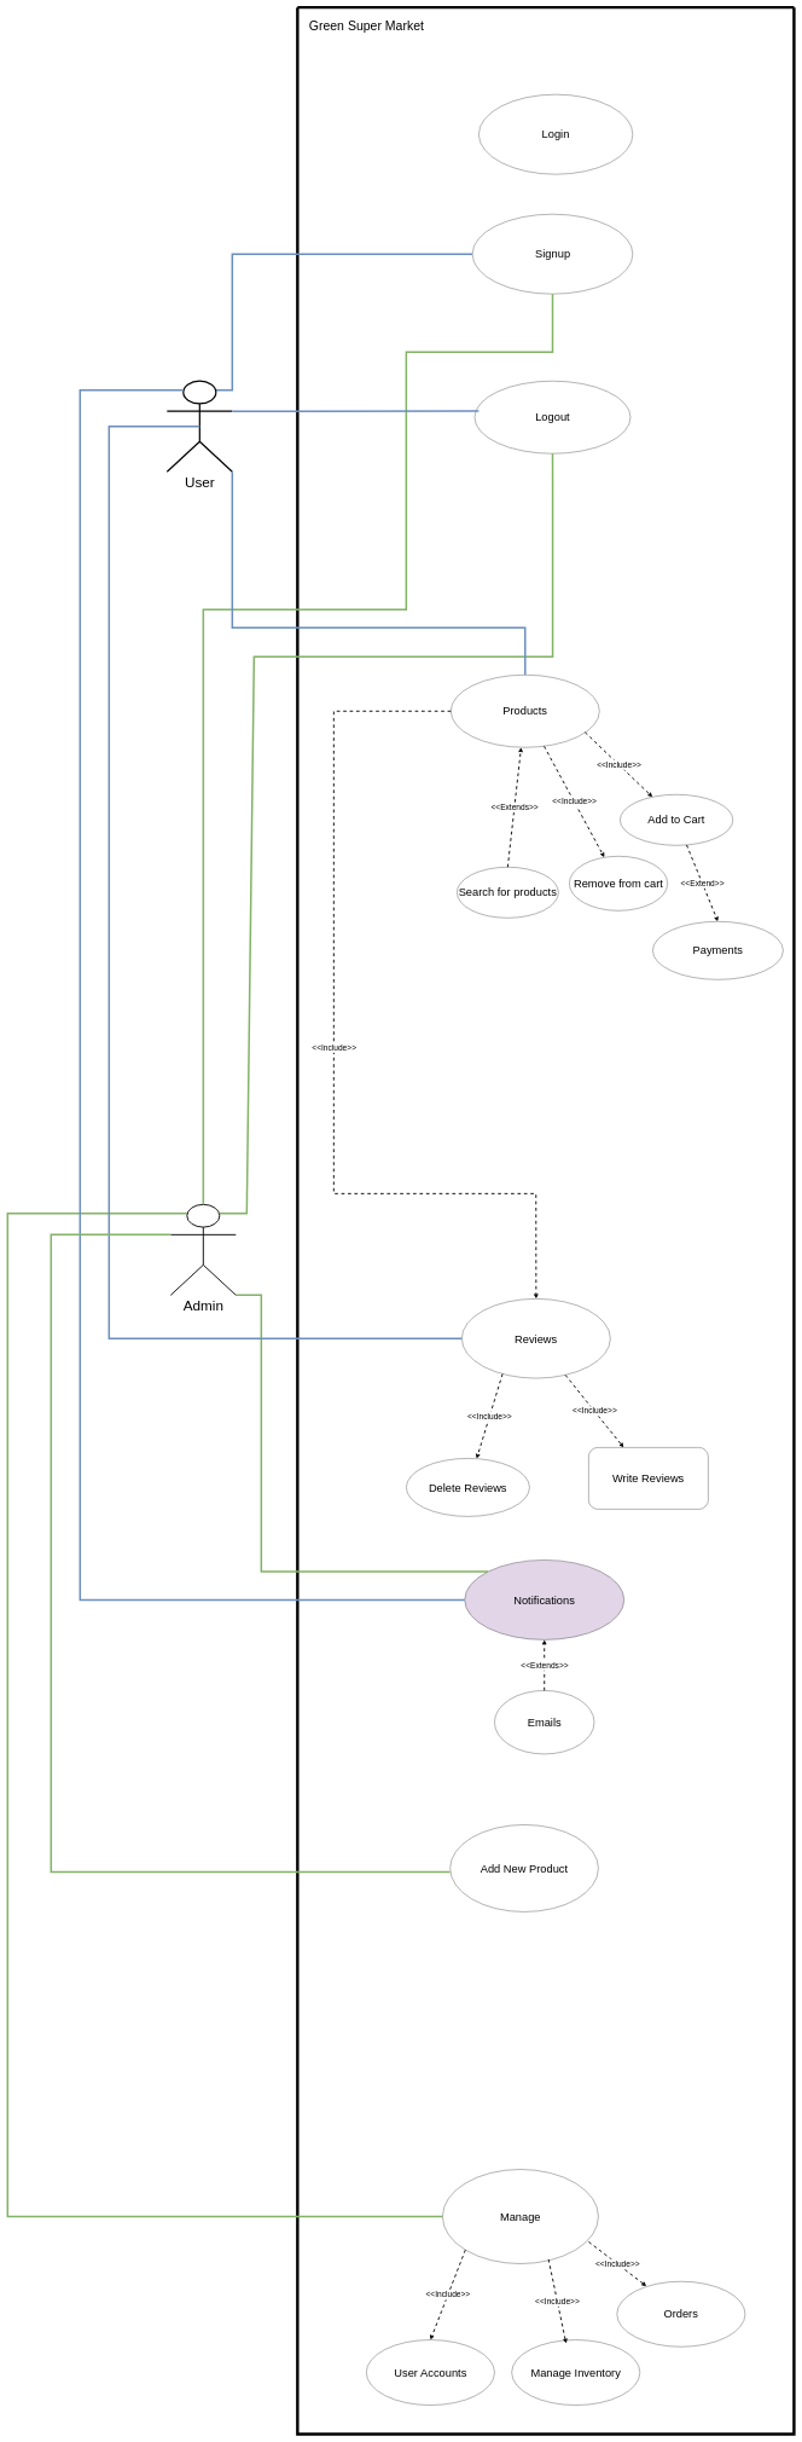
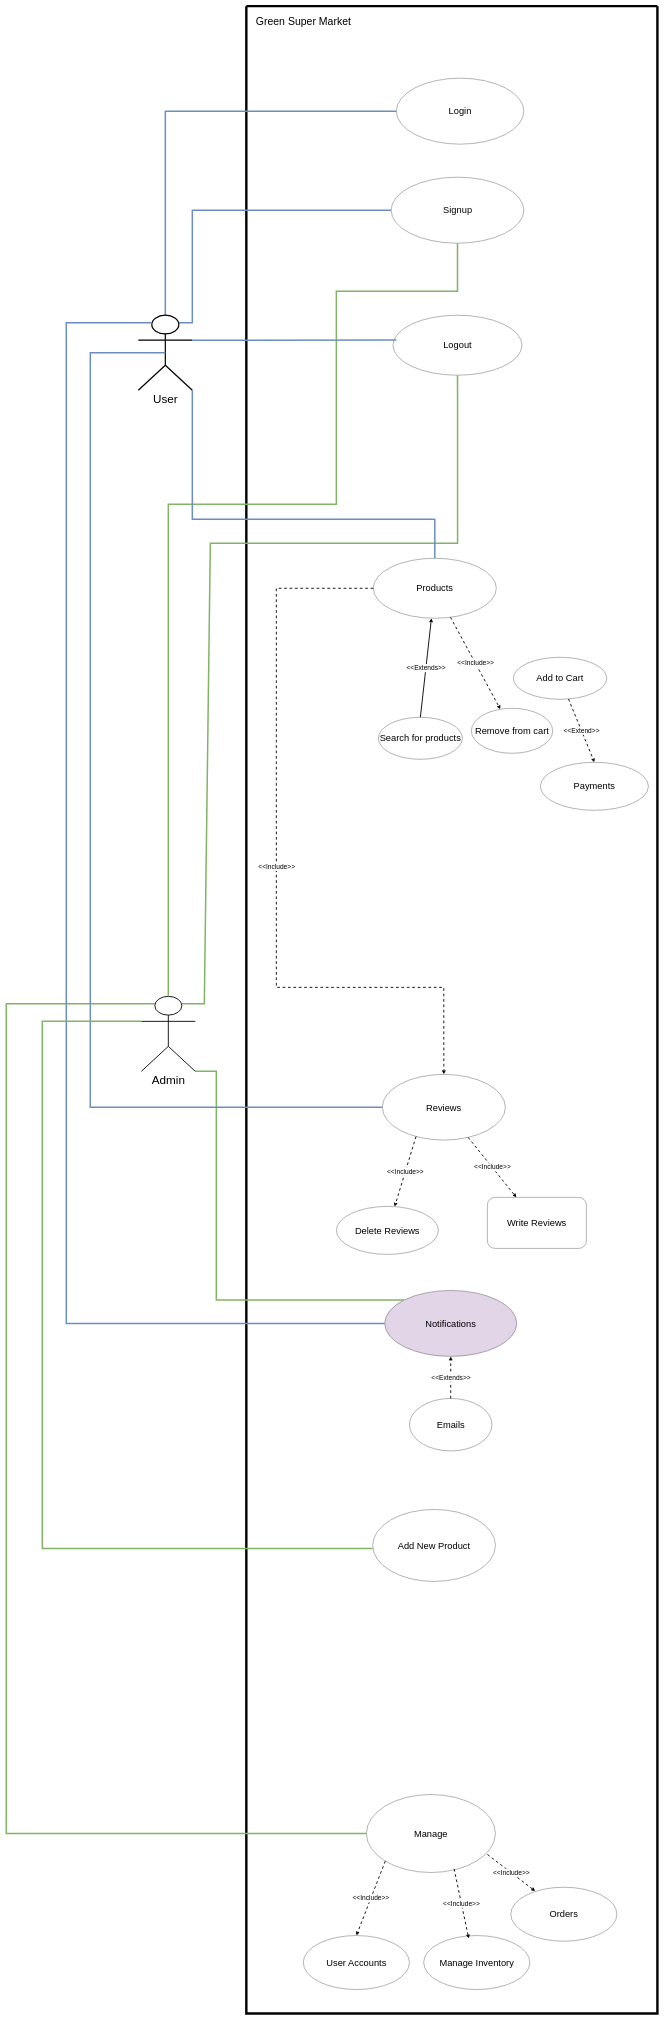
+ <mxCell id="47" style="edgeStyle=orthogonalEdgeStyle;rounded=0;orthogonalLoop=1;jettySize=auto;html=1;exitX=0.5;exitY=0;exitDx=0;exitDy=0;exitPerimeter=0;entryX=0;entryY=0.5;entryDx=0;entryDy=0;endArrow=none;endFill=0;fillColor=#dae8fc;strokeColor=#6c8ebf;strokeWidth=5;" parent="1" source="49" target="3" edge="1"><mxGeometry relative="1" as="geometry" /></mxCell>
- <mxCell id="9" value="" style="endArrow=classic;html=1;rounded=0;exitX=0.903;exitY=0.792;exitDx=0;exitDy=0;dashed=1;strokeWidth=3;exitPerimeter=0;" parent="2" source="8" target="5" edge="1"><mxGeometry relative="1" as="geometry"><mxPoint x="1596.38" y="2710" as="sourcePoint" /><mxPoint x="1604.38" y="2490" as="targetPoint" /><Array as="points" /></mxGeometry></mxCell>
- <mxCell id="10" value="&lt;font style=&quot;font-size: 22px;&quot;&gt;&amp;lt;&amp;lt;Include&amp;gt;&amp;gt;&lt;/font&gt;" style="edgeLabel;resizable=0;html=1;align=center;verticalAlign=middle;" parent="9" connectable="0" vertex="1"><mxGeometry relative="1" as="geometry" /></mxCell>
- <mxCell id="11" value="" style="endArrow=classic;html=1;rounded=0;dashed=1;strokeWidth=3;exitX=0.5;exitY=0;exitDx=0;exitDy=0;" parent="2" source="7" target="8" edge="1"><mxGeometry relative="1" as="geometry"><mxPoint x="570" y="2360" as="sourcePoint" /><mxPoint x="731.38" y="2200" as="targetPoint" /></mxGeometry></mxCell>
+ <mxCell id="11" value="" style="endArrow=classic;html=1;rounded=0;dashed=0;strokeWidth=3;exitX=0.5;exitY=0;exitDx=0;exitDy=0;" parent="2" source="7" target="8" edge="1"><mxGeometry relative="1" as="geometry"><mxPoint x="570" y="2360" as="sourcePoint" /><mxPoint x="731.38" y="2200" as="targetPoint" /></mxGeometry></mxCell>
